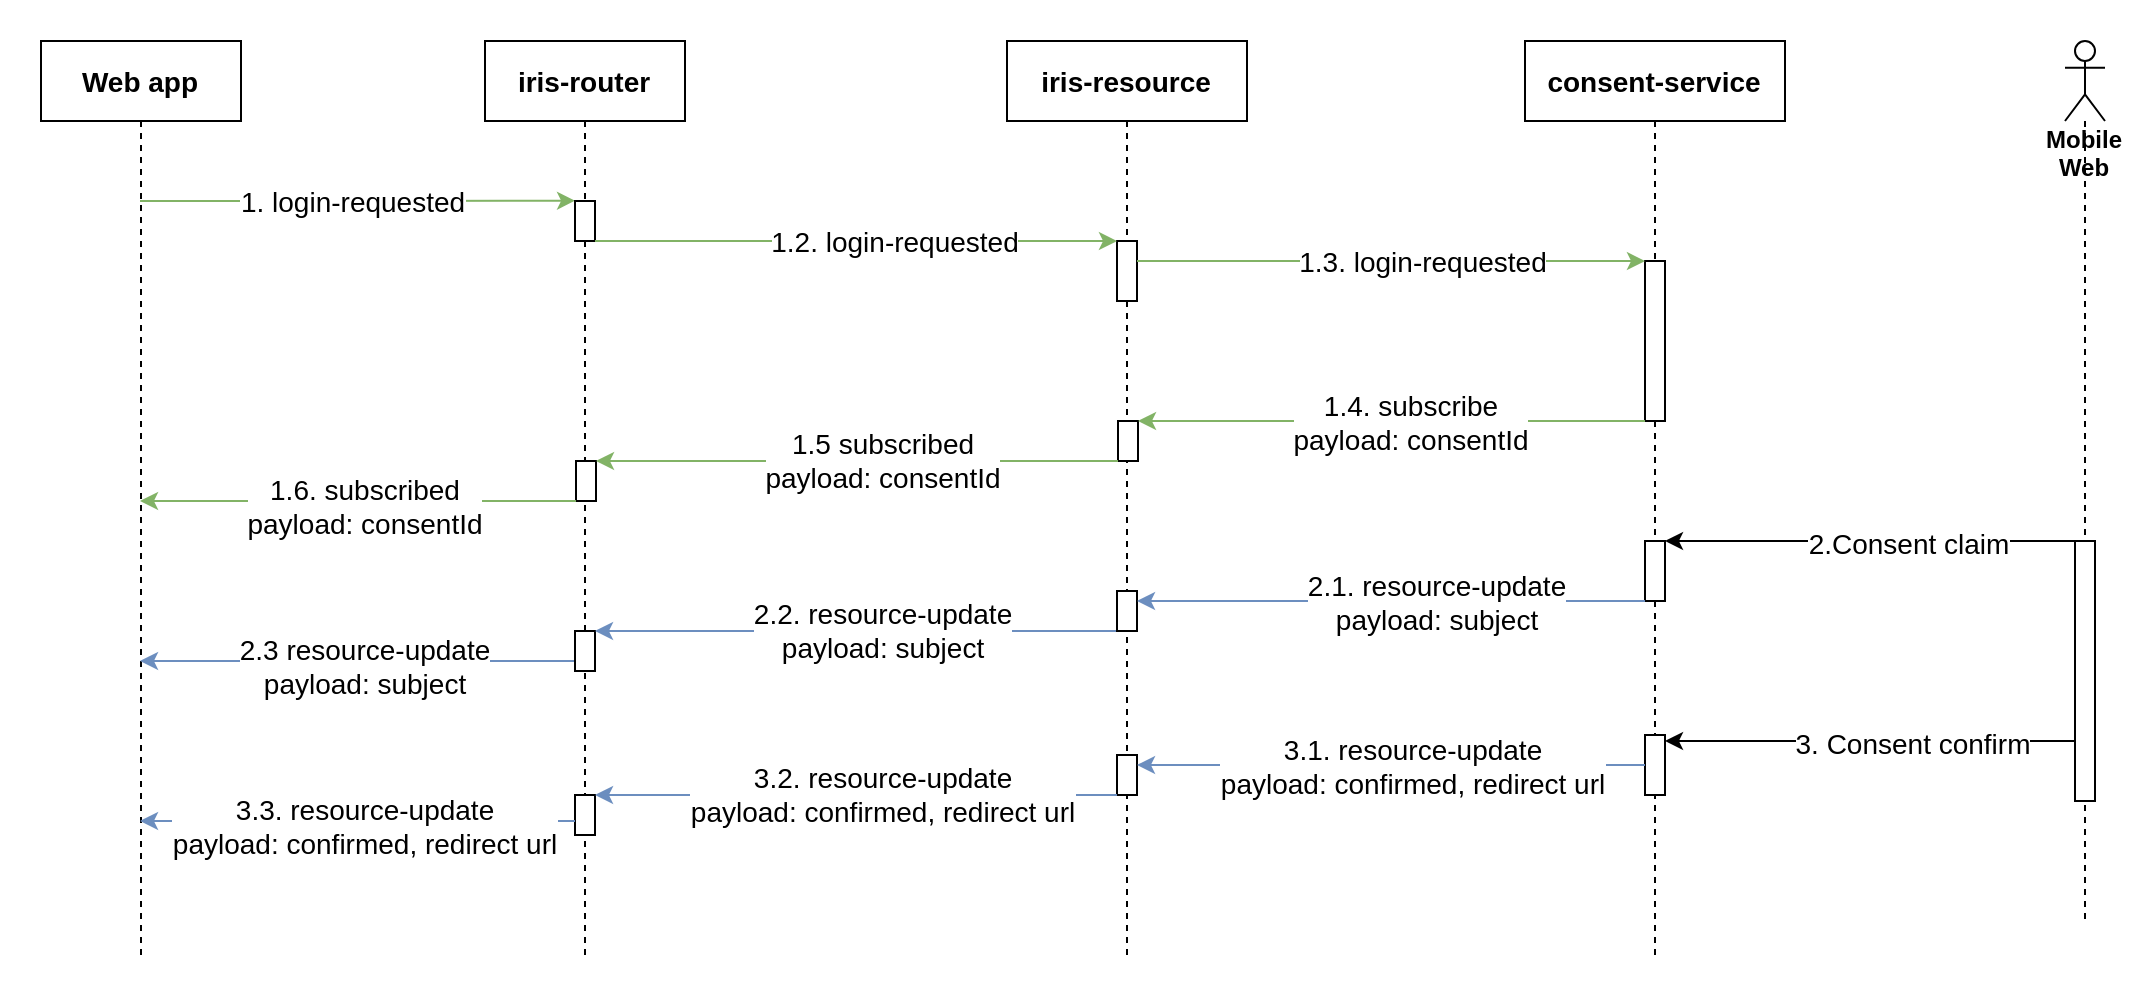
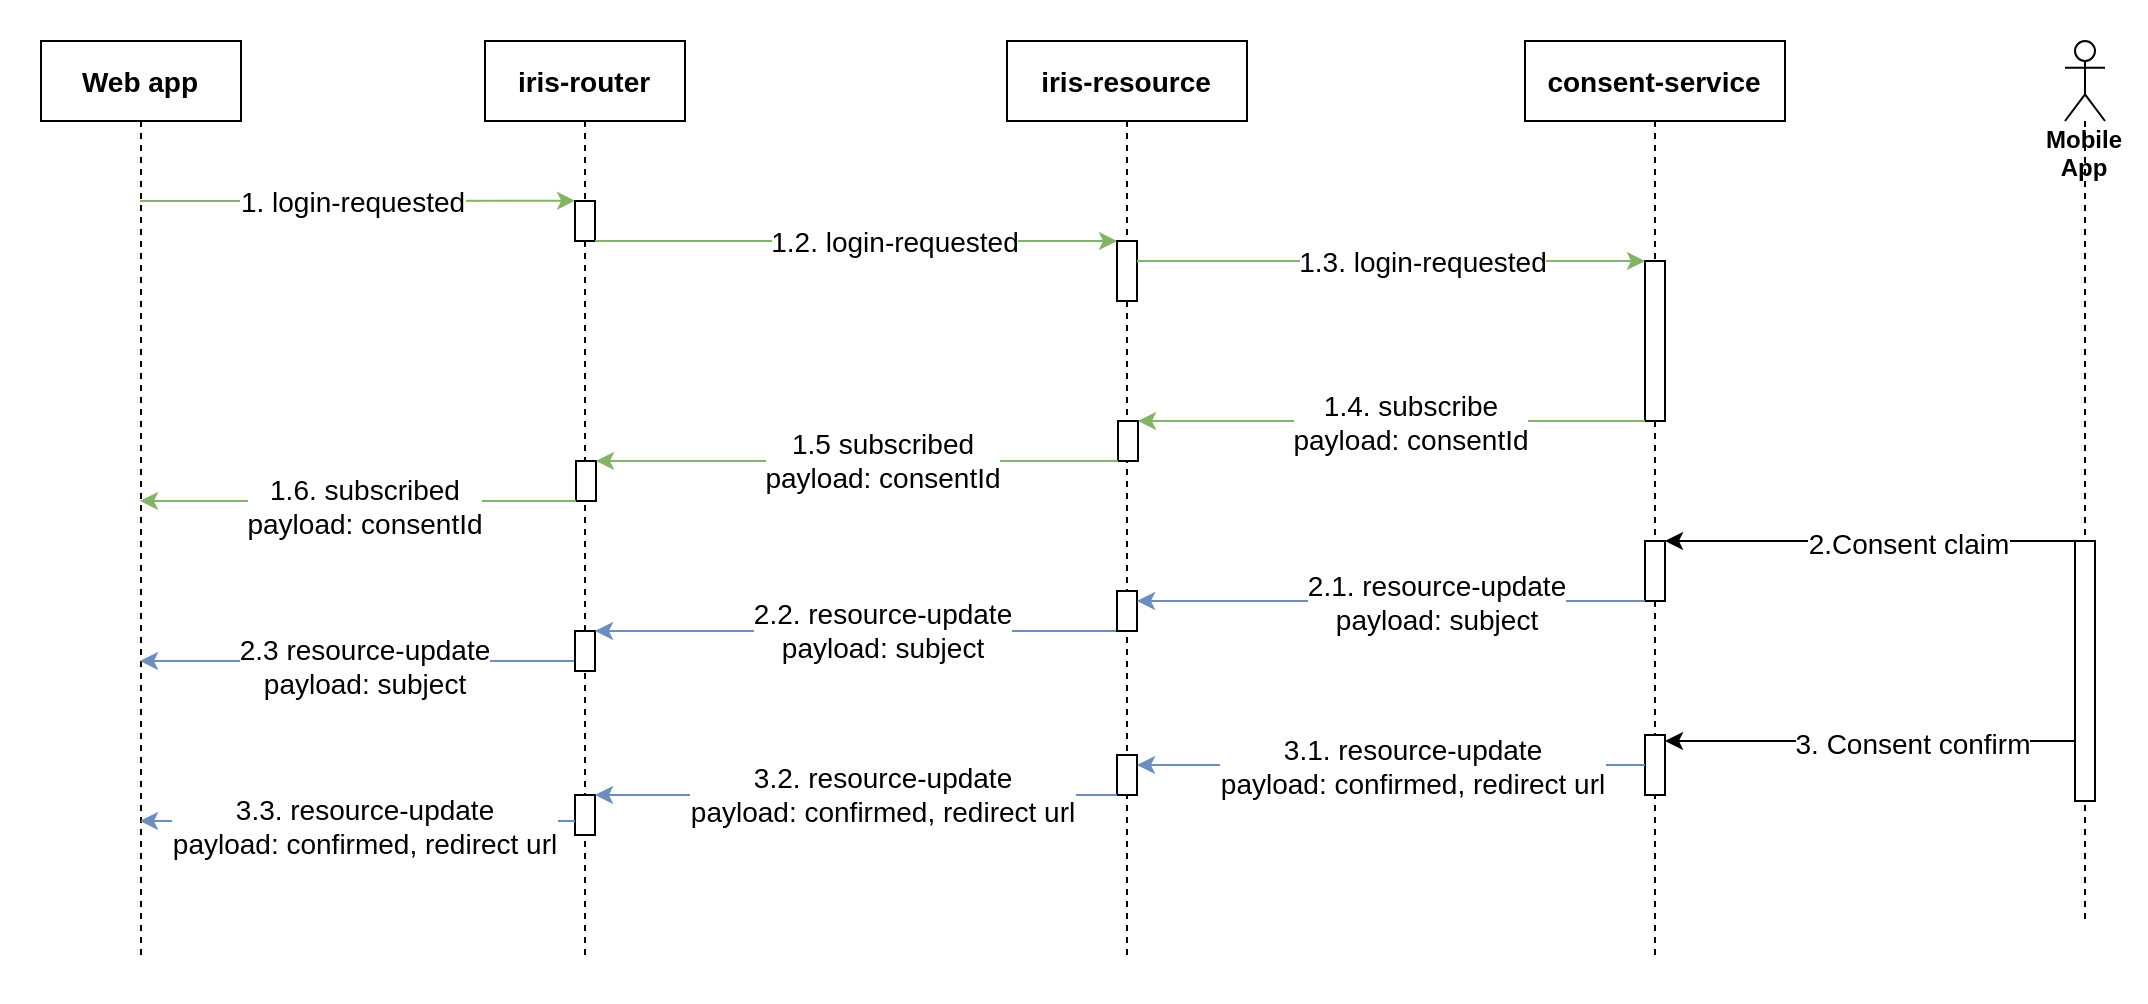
- <mxCell id="41" value="&lt;b&gt;Mobile Web&lt;/b&gt;" style="shape=umlLifeline;participant=umlActor;perimeter=lifelinePerimeter;whiteSpace=wrap;html=1;container=1;collapsible=0;recursiveResize=0;verticalAlign=top;spacingTop=36;outlineConnect=0;" vertex="1" parent="1"><mxGeometry x="1032" y="20" width="20" height="440" as="geometry" /></mxCell>
+ <mxCell id="41" value="&lt;b&gt;Mobile App&lt;/b&gt;" style="shape=umlLifeline;participant=umlActor;perimeter=lifelinePerimeter;whiteSpace=wrap;html=1;container=1;collapsible=0;recursiveResize=0;verticalAlign=top;spacingTop=36;outlineConnect=0;" vertex="1" parent="1"><mxGeometry x="1032" y="20" width="20" height="440" as="geometry" /></mxCell>
